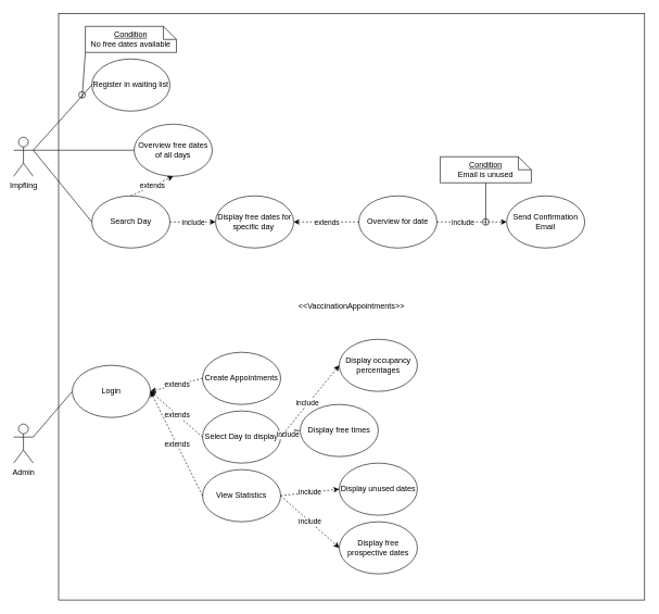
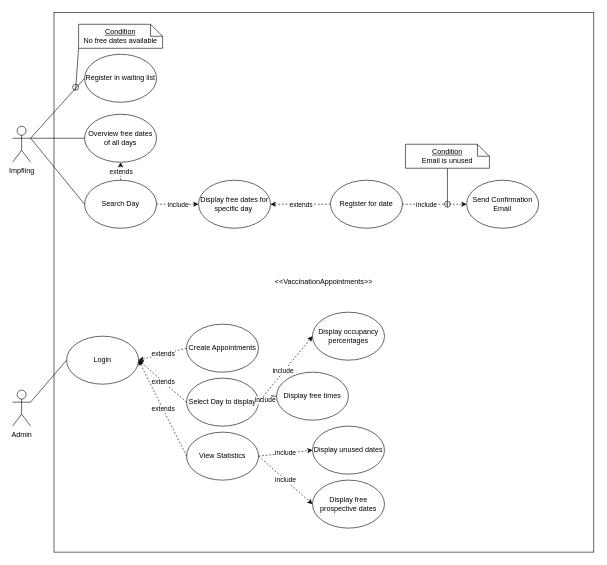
- <mxCell id="9" value="Overview free dates of all days" style="ellipse;whiteSpace=wrap;html=1;" parent="1" vertex="1"><mxGeometry x="205" y="190" width="120" height="80" as="geometry" /></mxCell>
+ <mxCell id="9" value="Overview free dates of all days" style="ellipse;whiteSpace=wrap;html=1;" parent="1" vertex="1"><mxGeometry x="140" y="190" width="120" height="80" as="geometry" /></mxCell>
- <mxCell id="25" value="Overview for date" style="ellipse;whiteSpace=wrap;html=1;" parent="1" vertex="1"><mxGeometry x="550" y="300" width="120" height="80" as="geometry" /></mxCell>
+ <mxCell id="25" value="Register for date" style="ellipse;whiteSpace=wrap;html=1;" parent="1" vertex="1"><mxGeometry x="550" y="300" width="120" height="80" as="geometry" /></mxCell>
